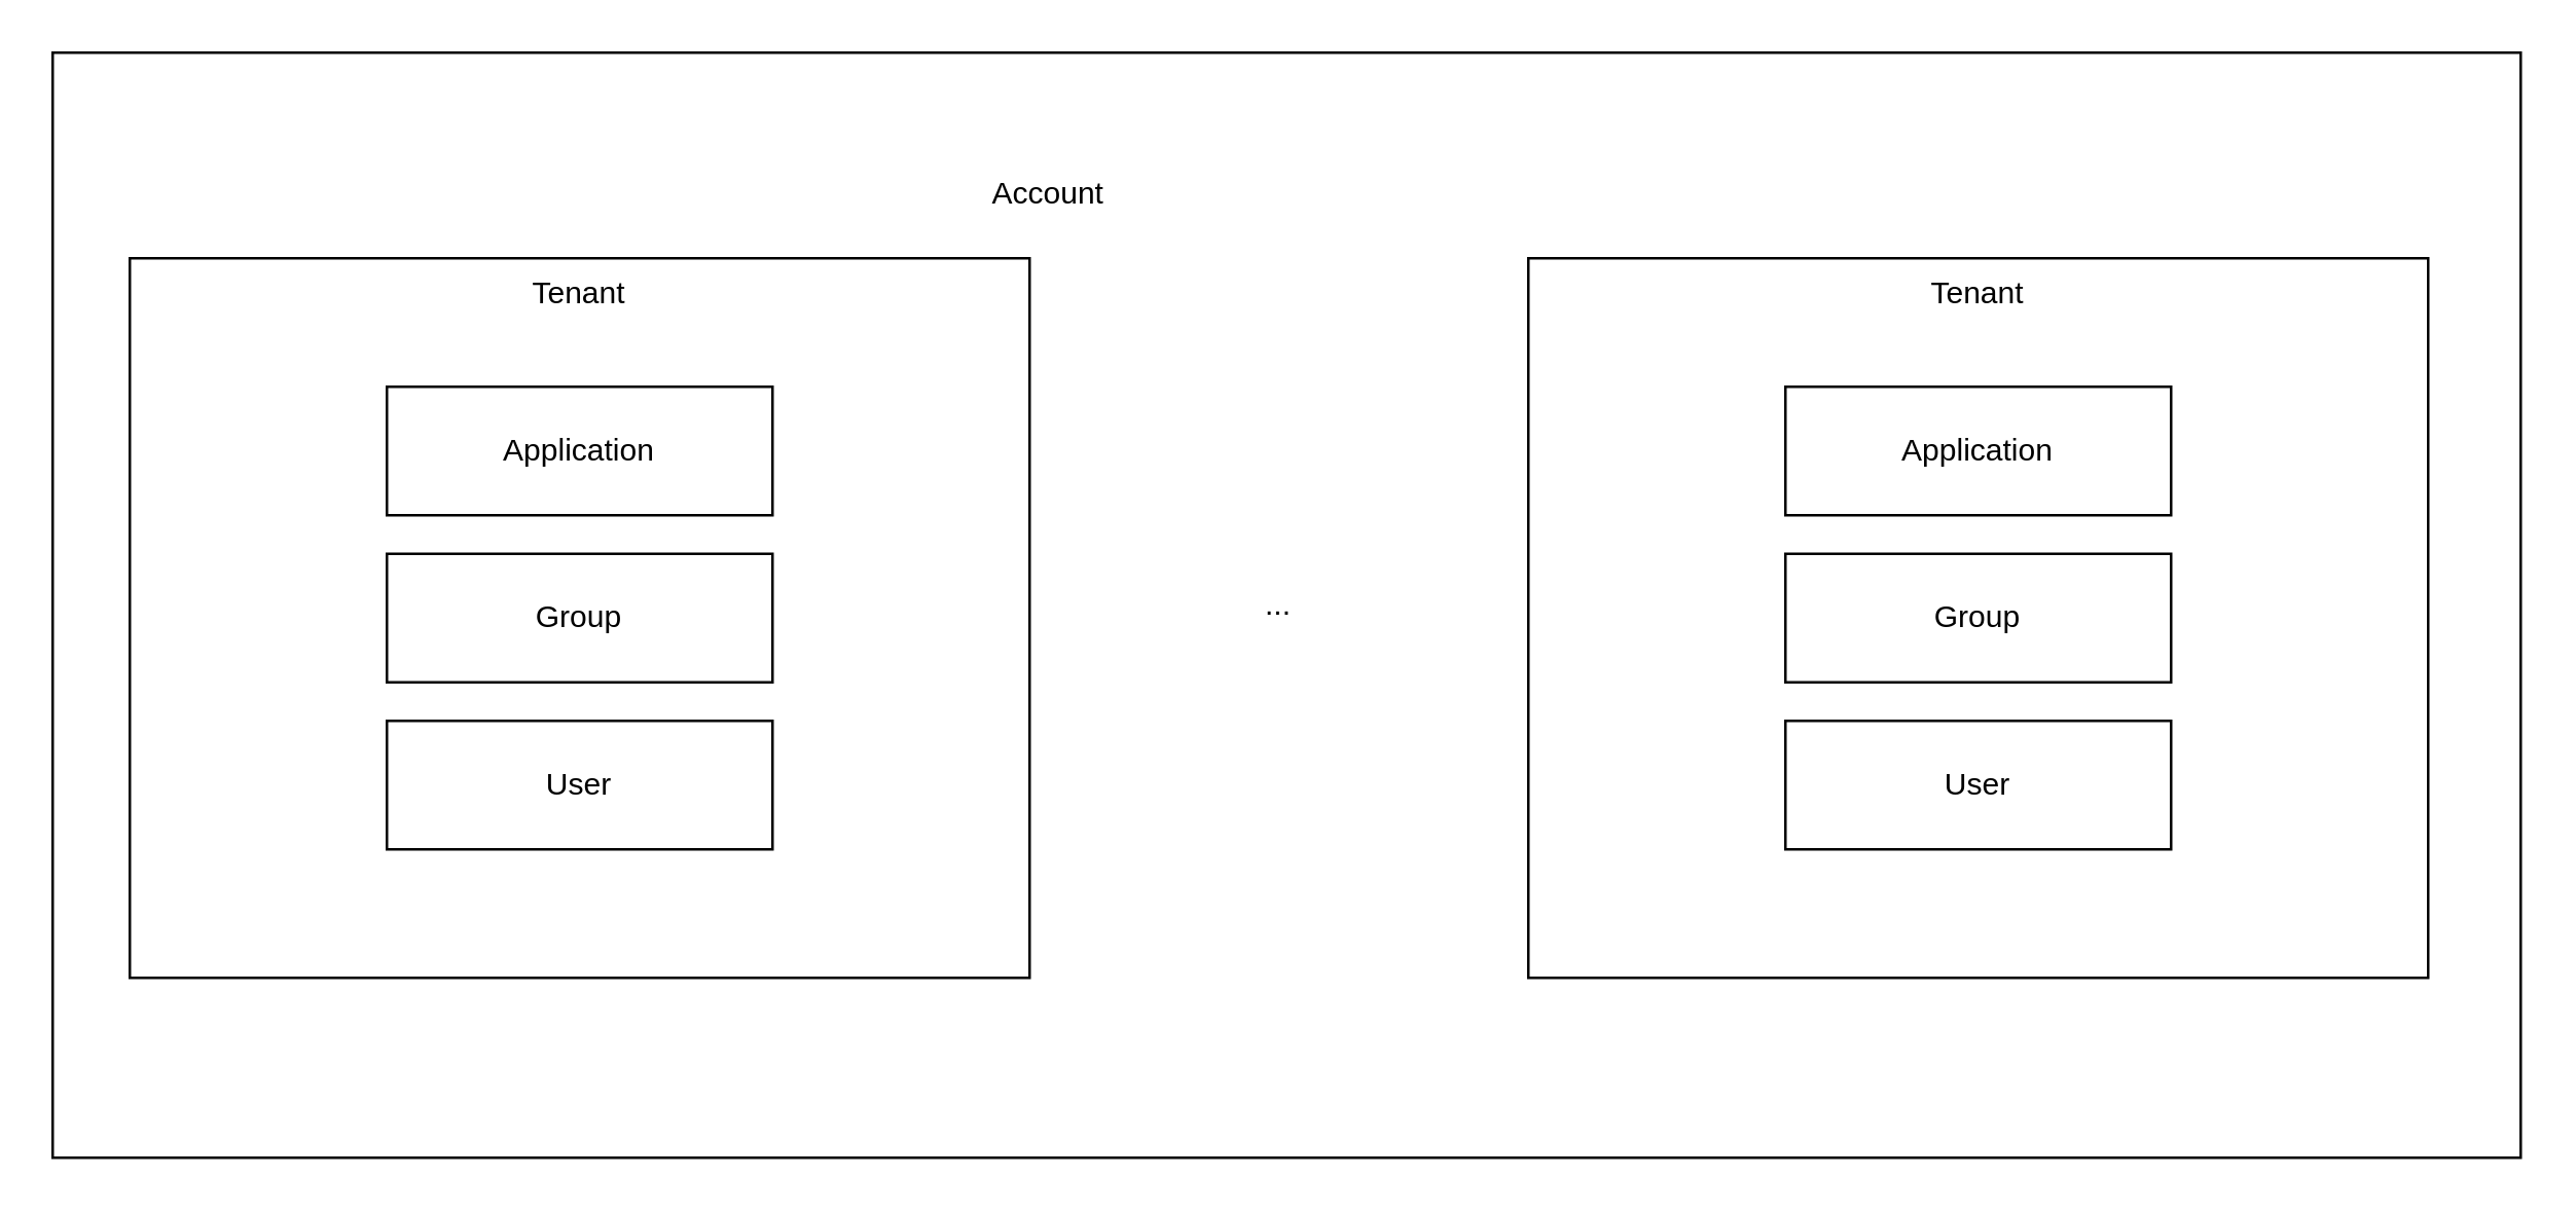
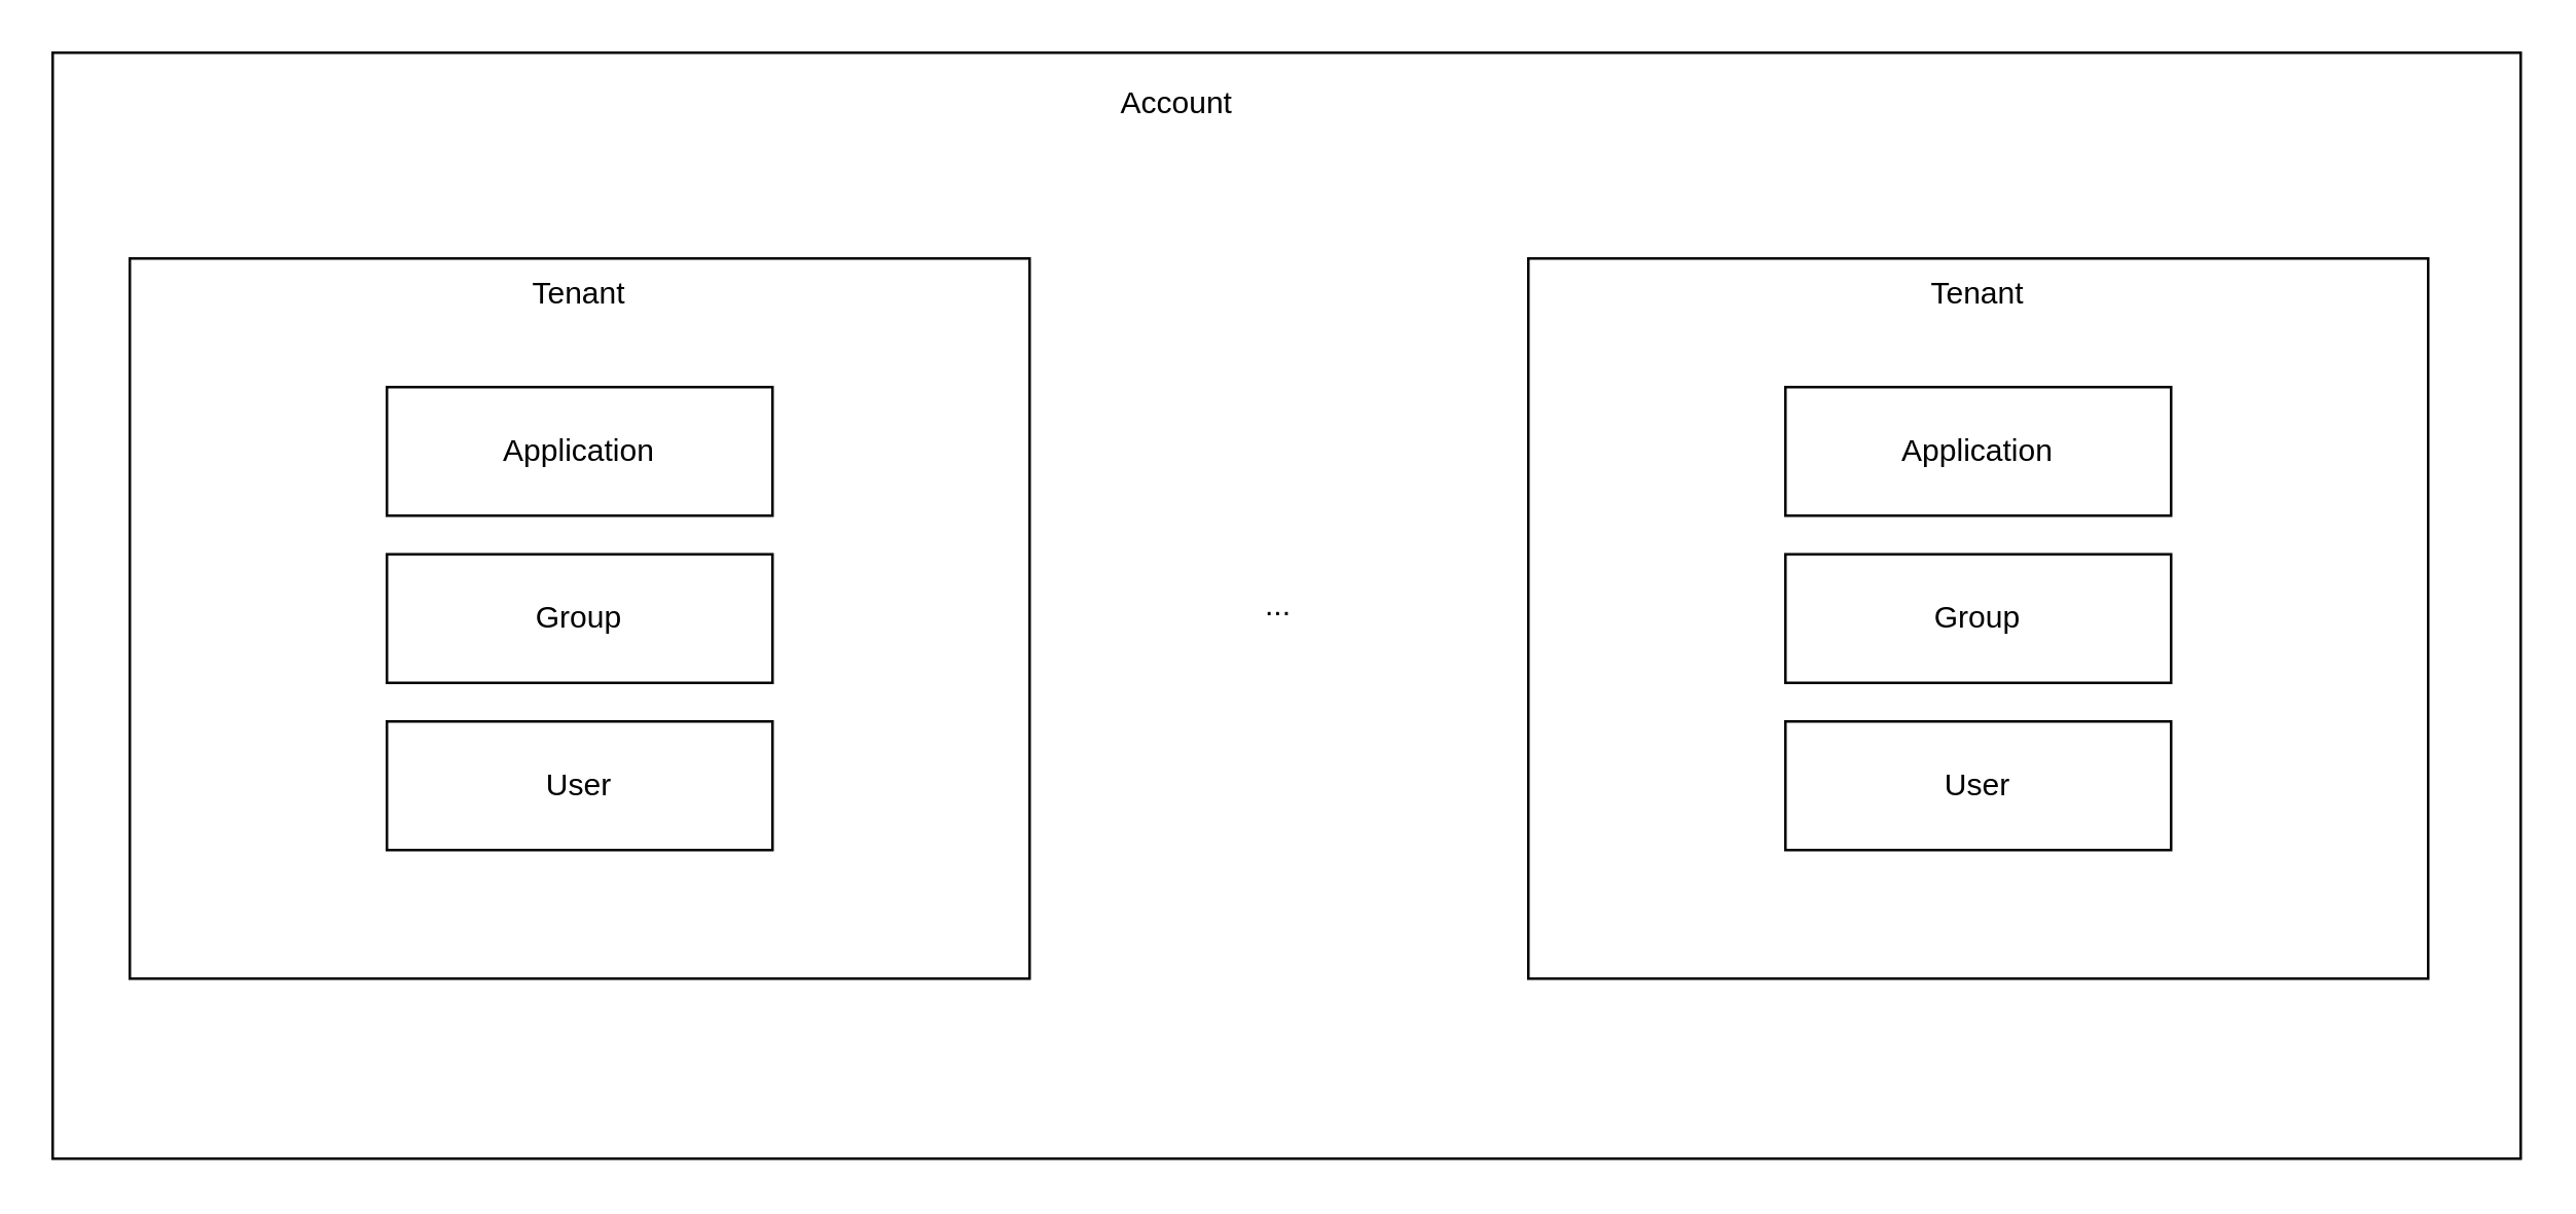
- <mxCell id="7" value="Account" style="text;html=1;strokeColor=none;fillColor=none;align=center;verticalAlign=middle;whiteSpace=wrap;rounded=0;" vertex="1" parent="1"><mxGeometry x="350" y="65" width="115" height="20" as="geometry" /></mxCell>
+ <mxCell id="7" value="Account" style="text;html=1;strokeColor=none;fillColor=none;align=center;verticalAlign=middle;whiteSpace=wrap;rounded=0;" vertex="1" parent="1"><mxGeometry x="400" y="30" width="115" height="20" as="geometry" /></mxCell>
